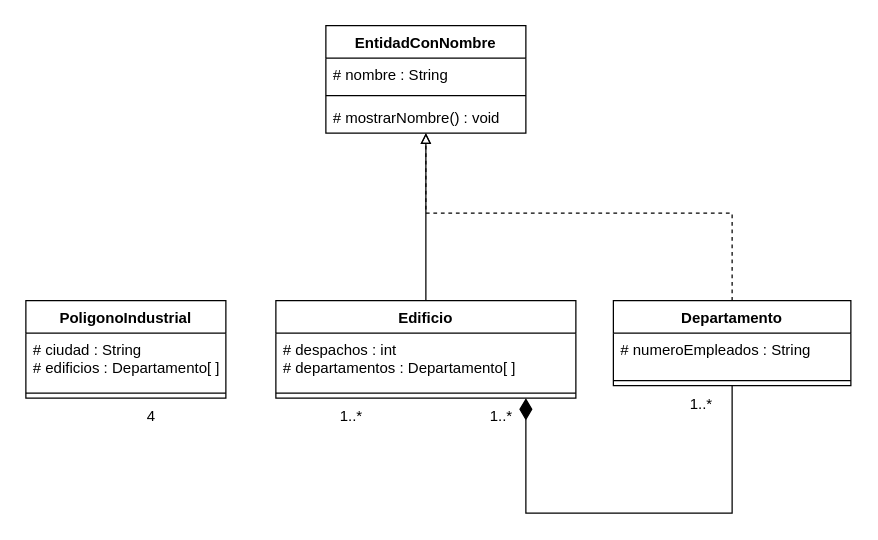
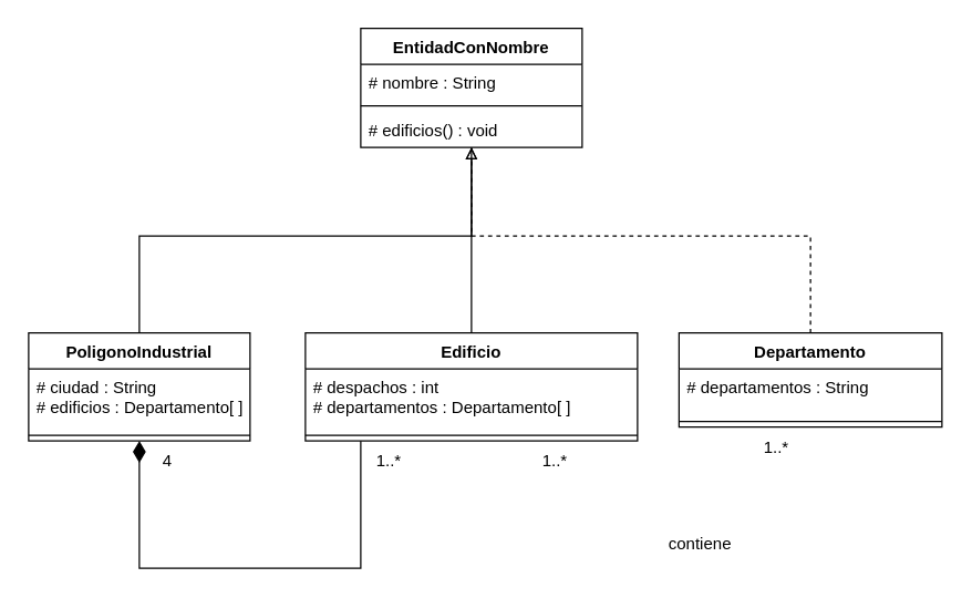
- <mxCell id="5" value="# mostrarNombre() : void" style="text;strokeColor=none;fillColor=none;align=left;verticalAlign=top;spacingLeft=4;spacingRight=4;overflow=hidden;rotatable=0;points=[[0,0.5],[1,0.5]];portConstraint=eastwest;whiteSpace=wrap;html=1;" parent="2" vertex="1"><mxGeometry y="60" width="160" height="26" as="geometry" /></mxCell>
+ <mxCell id="5" value="# edificios() : void" style="text;strokeColor=none;fillColor=none;align=left;verticalAlign=top;spacingLeft=4;spacingRight=4;overflow=hidden;rotatable=0;points=[[0,0.5],[1,0.5]];portConstraint=eastwest;whiteSpace=wrap;html=1;" parent="2" vertex="1"><mxGeometry y="60" width="160" height="26" as="geometry" /></mxCell>
+ <mxCell id="6" style="edgeStyle=orthogonalEdgeStyle;rounded=0;orthogonalLoop=1;jettySize=auto;html=1;endArrow=block;endFill=0;" parent="1" source="7" target="2" edge="1"><mxGeometry relative="1" as="geometry"><Array as="points"><mxPoint x="100" y="170" /><mxPoint x="340" y="170" /></Array></mxGeometry></mxCell>
- <mxCell id="10" style="edgeStyle=orthogonalEdgeStyle;rounded=0;orthogonalLoop=1;jettySize=auto;html=1;endArrow=block;endFill=0;" parent="1" source="13" target="2" edge="1"><mxGeometry relative="1" as="geometry" /></mxCell>
+ <mxCell id="10" style="edgeStyle=orthogonalEdgeStyle;rounded=0;orthogonalLoop=1;jettySize=auto;html=1;endArrow=none;endFill=0;" parent="1" source="13" target="2" edge="1"><mxGeometry relative="1" as="geometry" /></mxCell>
- <mxCell id="18" value="# numeroEmpleados : String" style="text;strokeColor=none;fillColor=none;align=left;verticalAlign=top;spacingLeft=4;spacingRight=4;overflow=hidden;rotatable=0;points=[[0,0.5],[1,0.5]];portConstraint=eastwest;whiteSpace=wrap;html=1;" parent="17" vertex="1"><mxGeometry y="26" width="190" height="34" as="geometry" /></mxCell>
+ <mxCell id="18" value="# departamentos : String" style="text;strokeColor=none;fillColor=none;align=left;verticalAlign=top;spacingLeft=4;spacingRight=4;overflow=hidden;rotatable=0;points=[[0,0.5],[1,0.5]];portConstraint=eastwest;whiteSpace=wrap;html=1;" parent="17" vertex="1"><mxGeometry y="26" width="190" height="34" as="geometry" /></mxCell>
+ <mxCell id="20" value="contiene" style="text;html=1;align=center;verticalAlign=middle;resizable=0;points=[];autosize=1;strokeColor=none;fillColor=none;" parent="1" vertex="1"><mxGeometry x="470" y="378" width="70" height="30" as="geometry" /></mxCell>
+ <mxCell id="12" style="edgeStyle=orthogonalEdgeStyle;rounded=0;orthogonalLoop=1;jettySize=auto;html=1;endArrow=diamondThin;endFill=1;endSize=13;" parent="1" source="13" target="7" edge="1"><mxGeometry relative="1" as="geometry"><Array as="points"><mxPoint x="260" y="410" /><mxPoint x="100" y="410" /></Array></mxGeometry></mxCell>
- <mxCell id="11" style="edgeStyle=orthogonalEdgeStyle;rounded=0;orthogonalLoop=1;jettySize=auto;html=1;endArrow=diamondThin;endFill=1;startSize=9;endSize=15;" parent="1" source="17" target="13" edge="1"><mxGeometry relative="1" as="geometry"><Array as="points"><mxPoint x="585" y="410" /><mxPoint x="420" y="410" /></Array></mxGeometry></mxCell>
